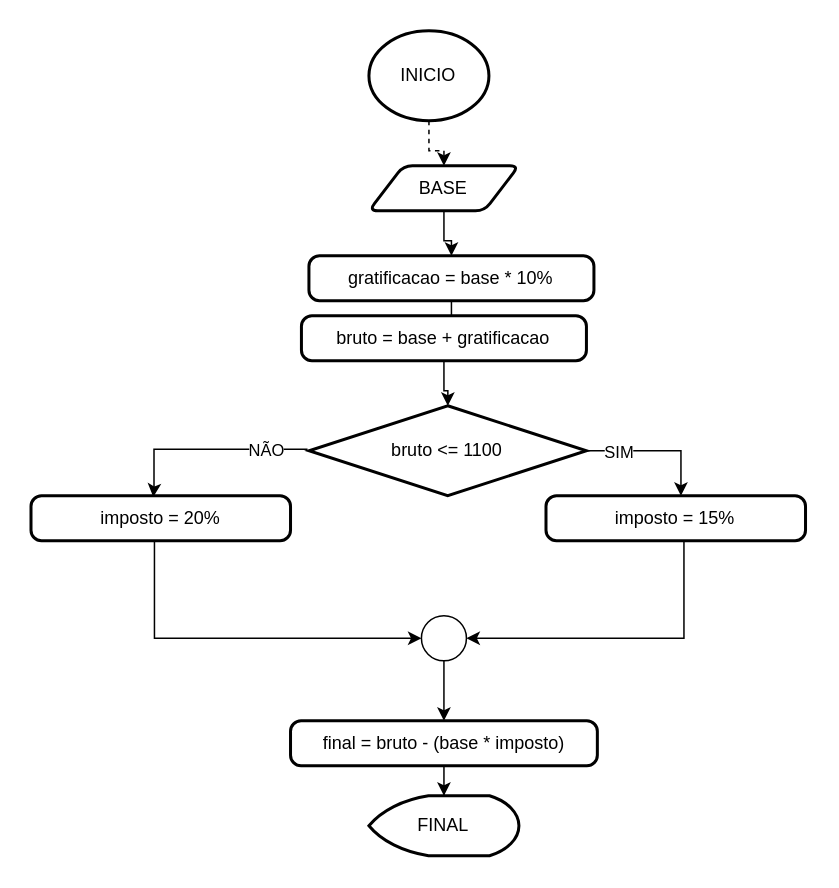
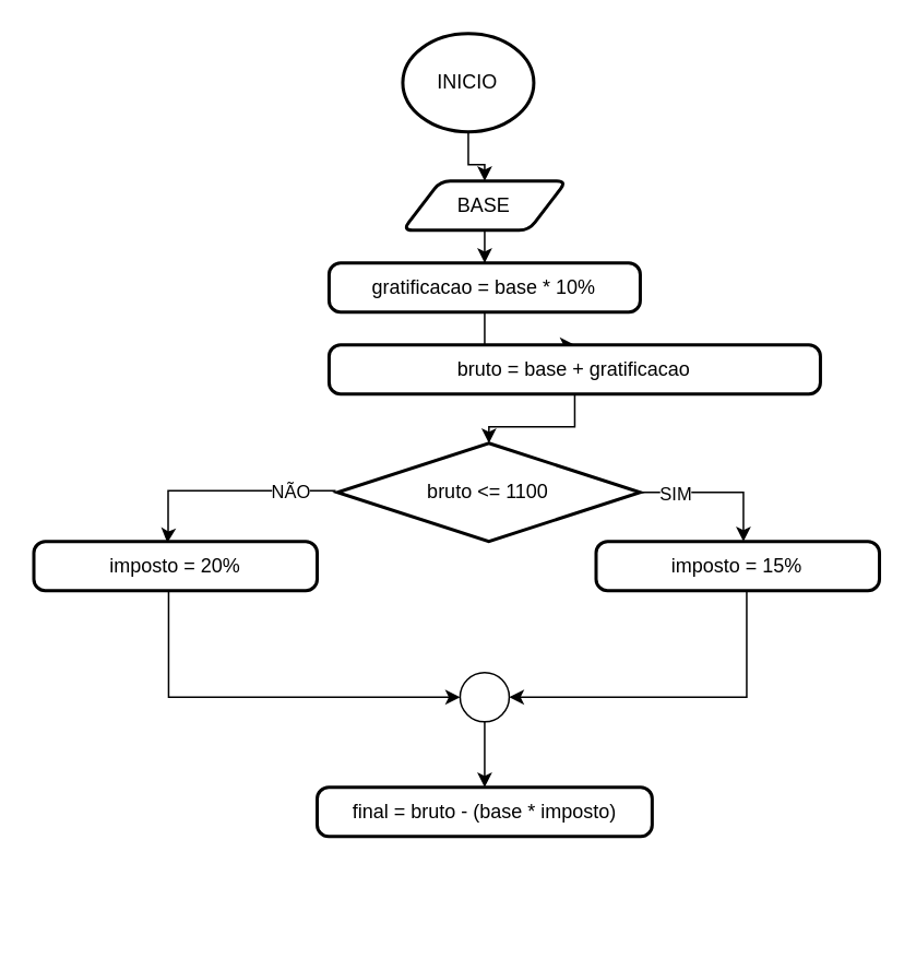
- <mxCell id="2" style="edgeStyle=orthogonalEdgeStyle;rounded=0;orthogonalLoop=1;jettySize=auto;html=1;dashed=1;" parent="1" source="3" target="4" edge="1"><mxGeometry relative="1" as="geometry" /></mxCell>
+ <mxCell id="2" style="edgeStyle=orthogonalEdgeStyle;rounded=0;orthogonalLoop=1;jettySize=auto;html=1;" parent="1" source="3" target="4" edge="1"><mxGeometry relative="1" as="geometry" /></mxCell>
- <mxCell id="7" value="gratificacao = base * 10%" style="rounded=1;whiteSpace=wrap;html=1;absoluteArcSize=1;arcSize=14;strokeWidth=2;" parent="1" vertex="1"><mxGeometry x="205.29" y="170" width="190" height="30" as="geometry" /></mxCell>
+ <mxCell id="7" value="gratificacao = base * 10%" style="rounded=1;whiteSpace=wrap;html=1;absoluteArcSize=1;arcSize=14;strokeWidth=2;" parent="1" vertex="1"><mxGeometry x="200.29" y="160" width="190" height="30" as="geometry" /></mxCell>
- <mxCell id="16" value="bruto = base + gratificacao" style="rounded=1;whiteSpace=wrap;html=1;absoluteArcSize=1;arcSize=14;strokeWidth=2;" parent="1" vertex="1"><mxGeometry x="200.29" y="210" width="190" height="30" as="geometry" /></mxCell>
+ <mxCell id="16" value="bruto = base + gratificacao" style="rounded=1;whiteSpace=wrap;html=1;absoluteArcSize=1;arcSize=14;strokeWidth=2;" parent="1" vertex="1"><mxGeometry x="200.29" y="210" width="300" height="30" as="geometry" /></mxCell>
- <mxCell id="21" style="edgeStyle=orthogonalEdgeStyle;rounded=0;orthogonalLoop=1;jettySize=auto;html=1;exitX=0.5;exitY=1;exitDx=0;exitDy=0;" parent="1" source="22" target="23" edge="1"><mxGeometry relative="1" as="geometry" /></mxCell>
- <mxCell id="23" value="FINAL" style="strokeWidth=2;html=1;shape=mxgraph.flowchart.display;whiteSpace=wrap;" parent="1" vertex="1"><mxGeometry x="245.29" y="530" width="100" height="40" as="geometry" /></mxCell>
